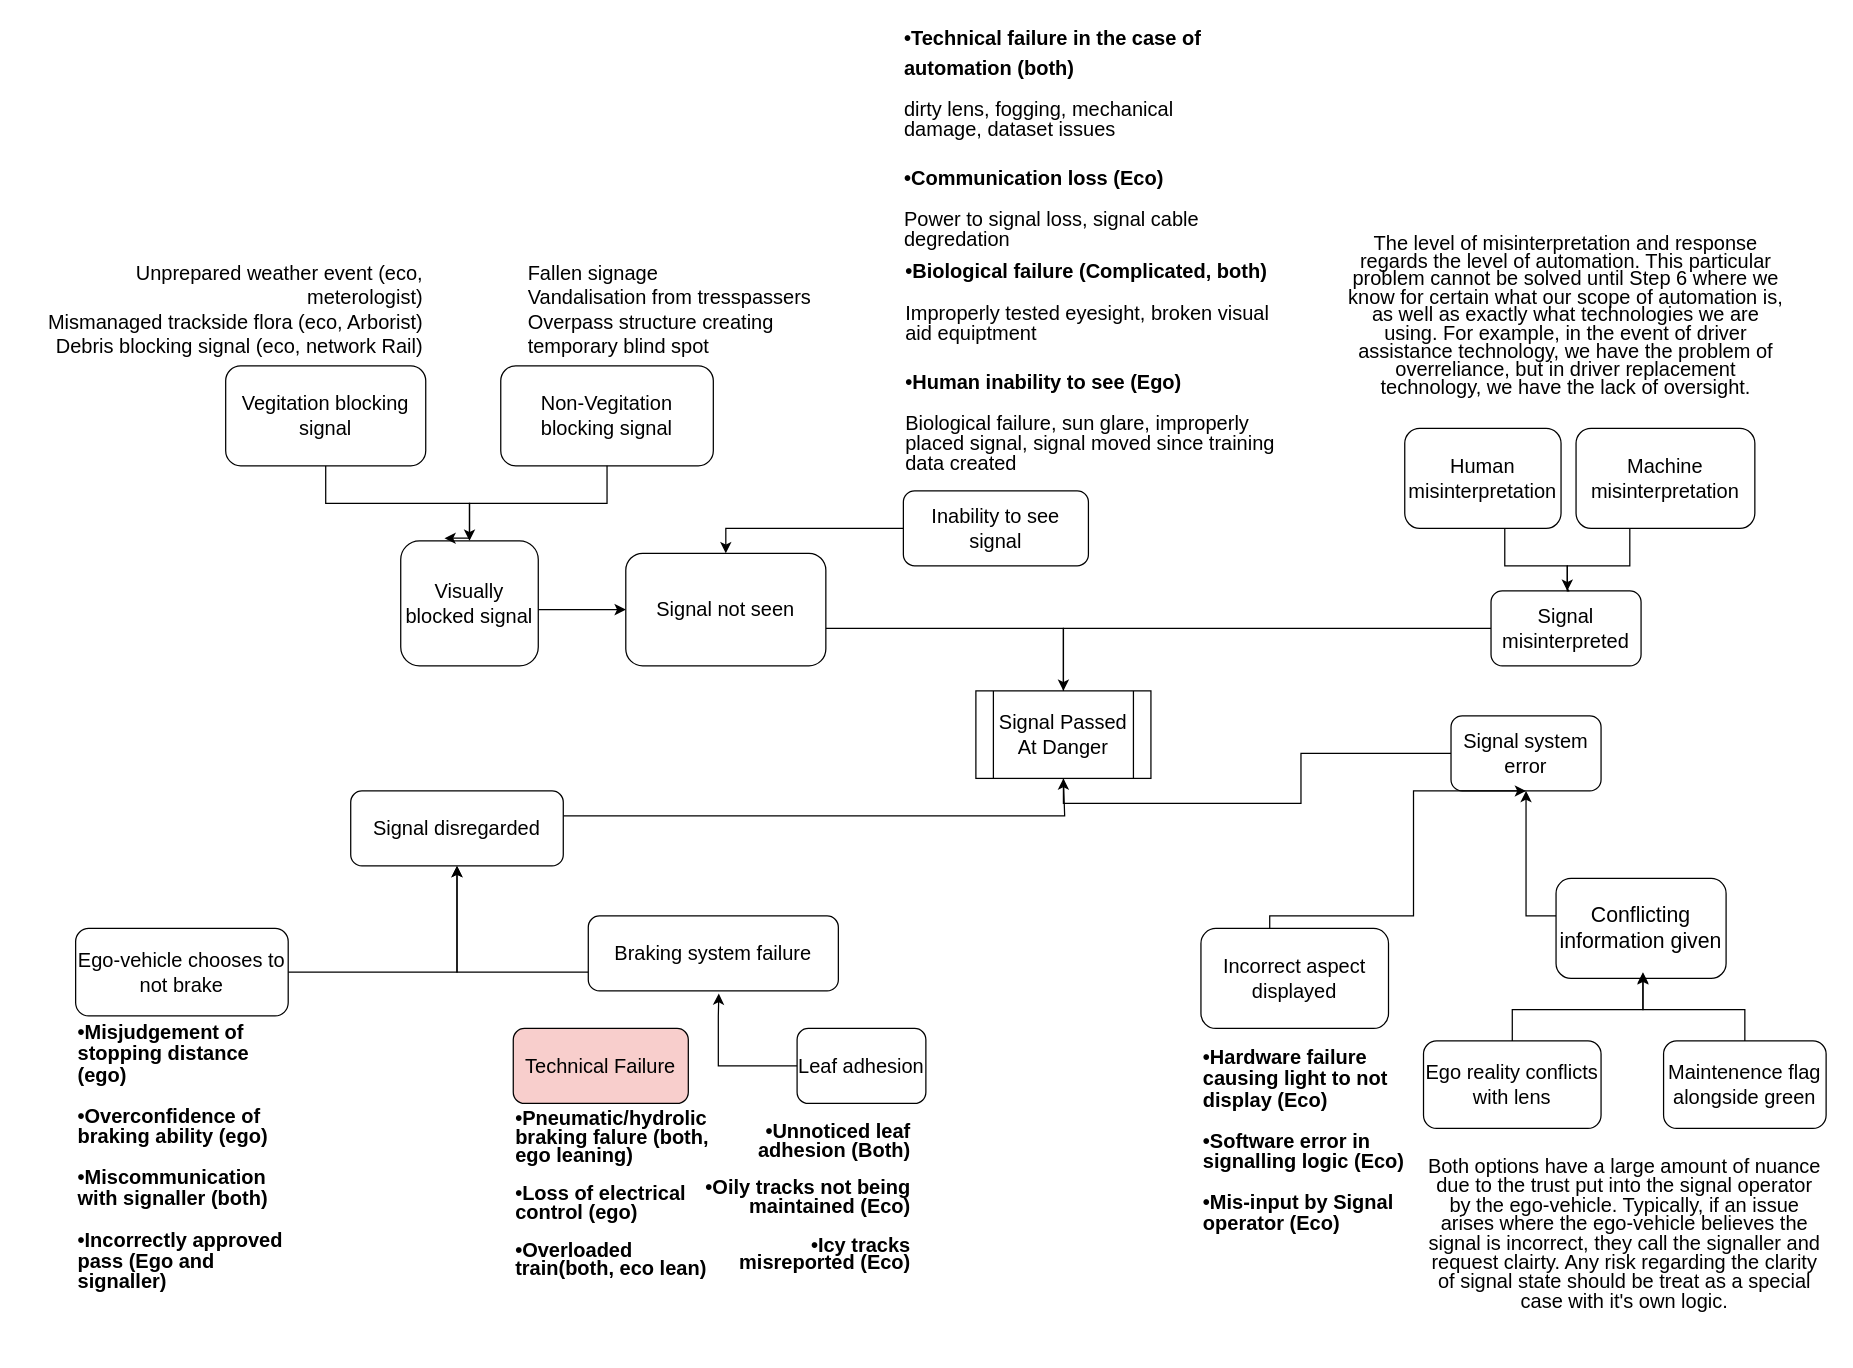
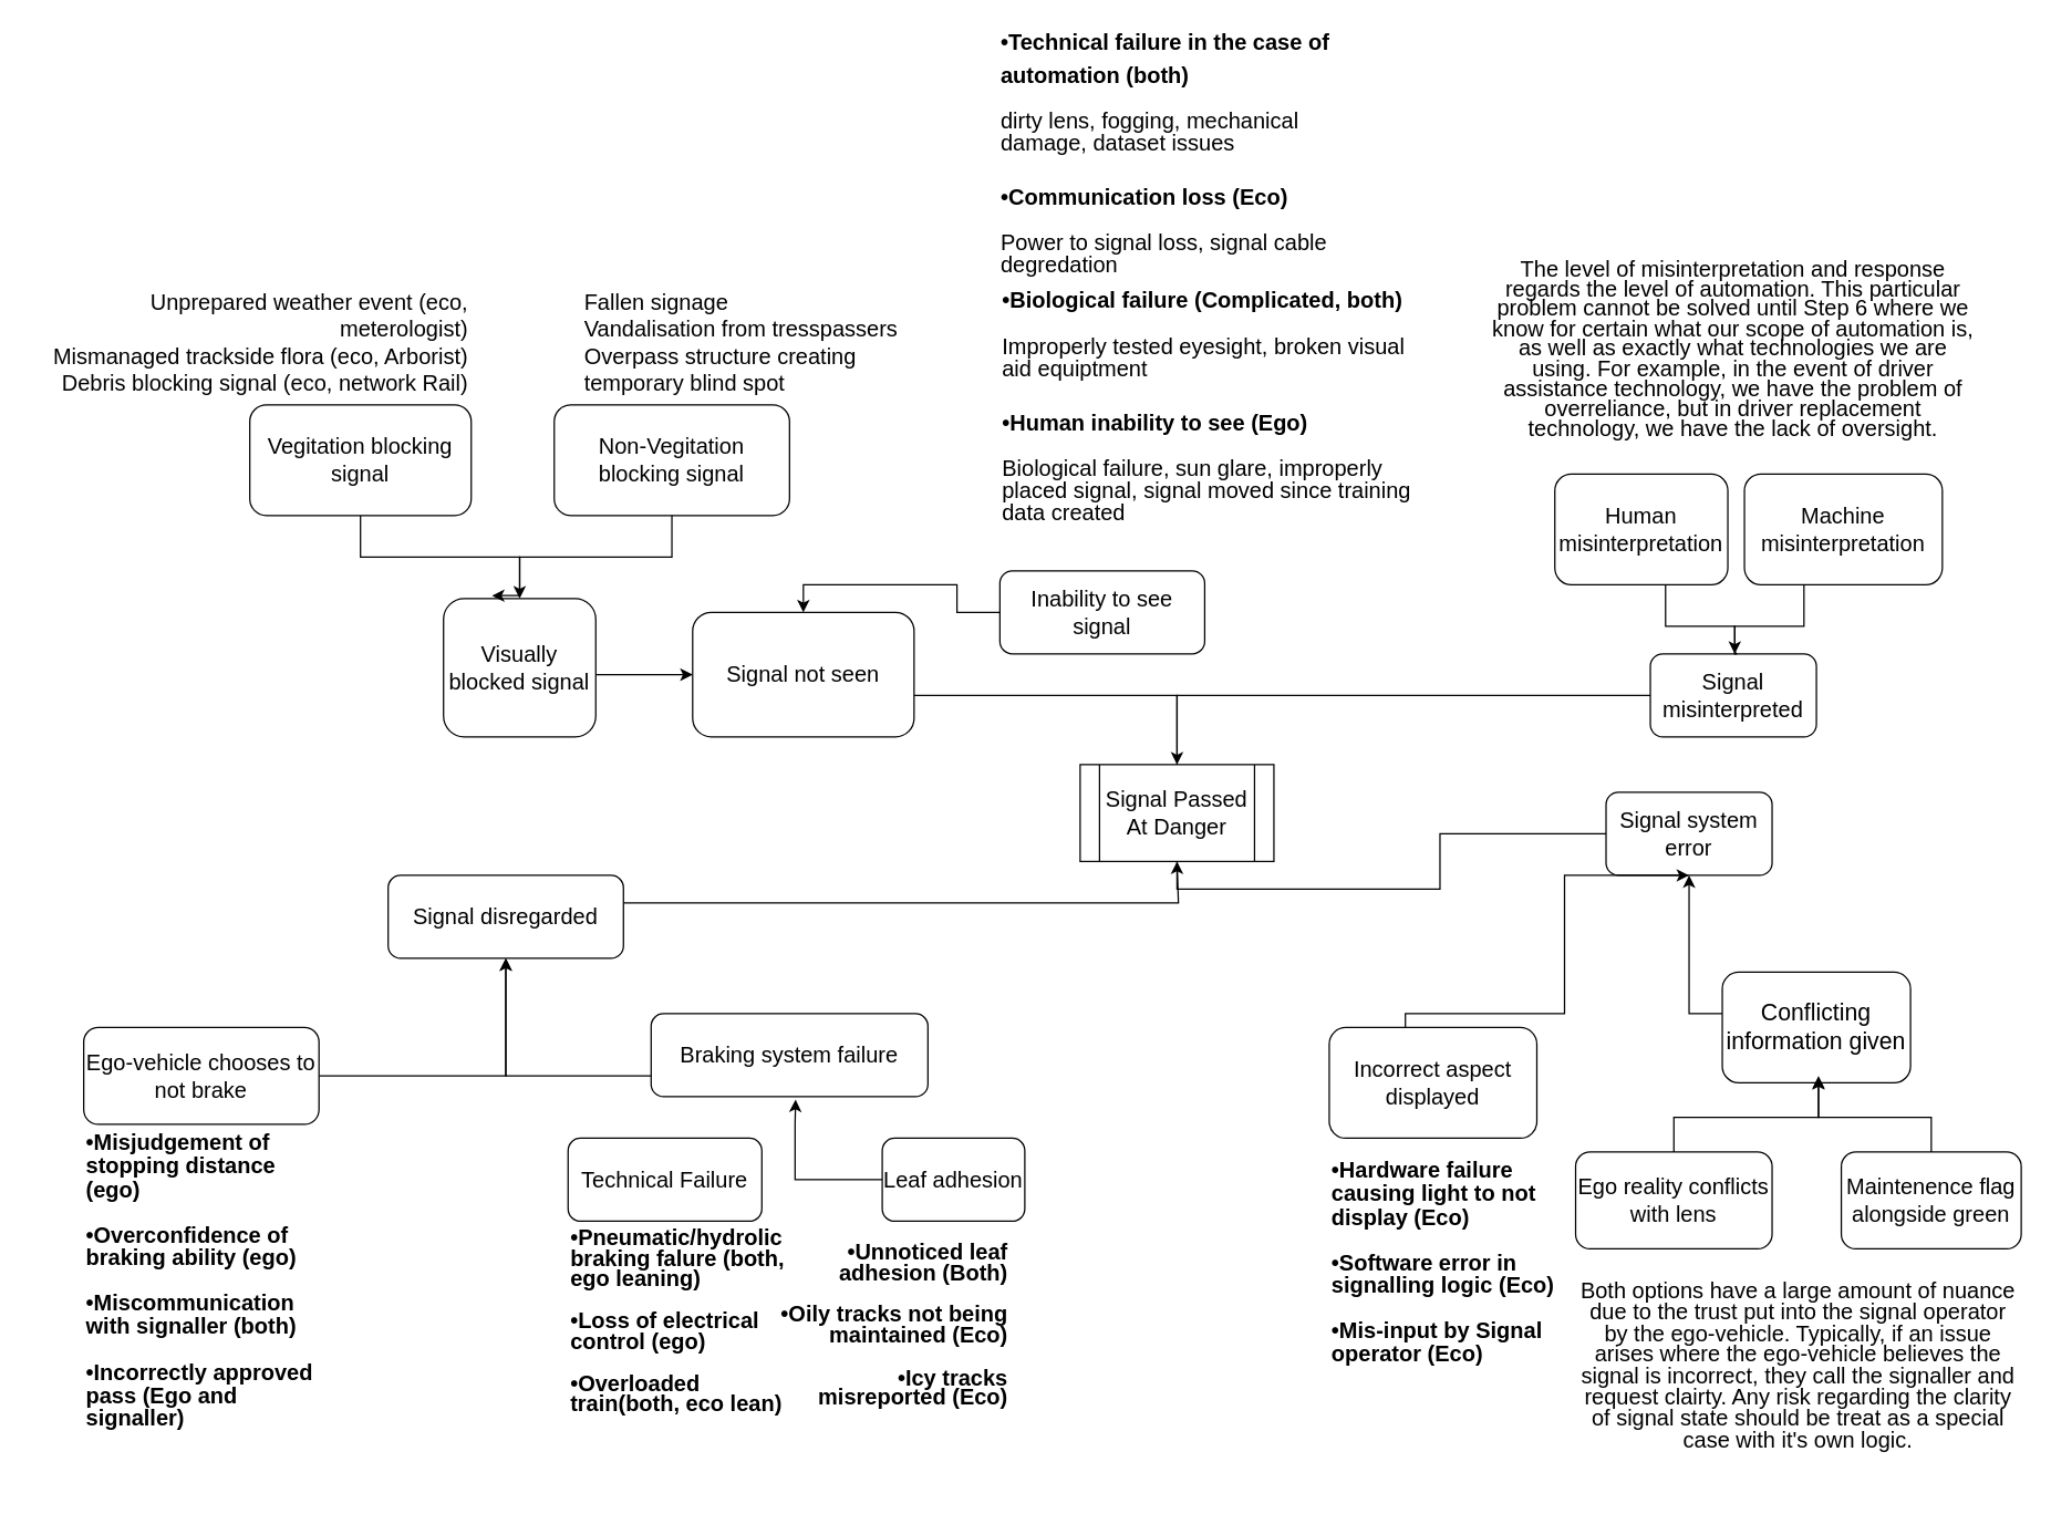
- <mxCell id="15" value="&lt;font style=&quot;font-size: 16px;&quot;&gt;Inability to see signal&lt;/font&gt;" style="rounded=1;whiteSpace=wrap;html=1;" parent="1" vertex="1"><mxGeometry x="722" y="310" width="148" height="60" as="geometry" /></mxCell>
+ <mxCell id="15" value="&lt;font style=&quot;font-size: 16px;&quot;&gt;Inability to see signal&lt;/font&gt;" style="rounded=1;whiteSpace=wrap;html=1;" parent="1" vertex="1"><mxGeometry x="722" y="330" width="148" height="60" as="geometry" /></mxCell>
- <mxCell id="26" value="&lt;font style=&quot;font-size: 16px;&quot;&gt;Technical Failure&lt;/font&gt;" style="rounded=1;whiteSpace=wrap;html=1;fillColor=#f8cecc;" parent="1" vertex="1"><mxGeometry x="410" y="740" width="140" height="60" as="geometry" /></mxCell>
+ <mxCell id="26" value="&lt;font style=&quot;font-size: 16px;&quot;&gt;Technical Failure&lt;/font&gt;" style="rounded=1;whiteSpace=wrap;html=1;" parent="1" vertex="1"><mxGeometry x="410" y="740" width="140" height="60" as="geometry" /></mxCell>
